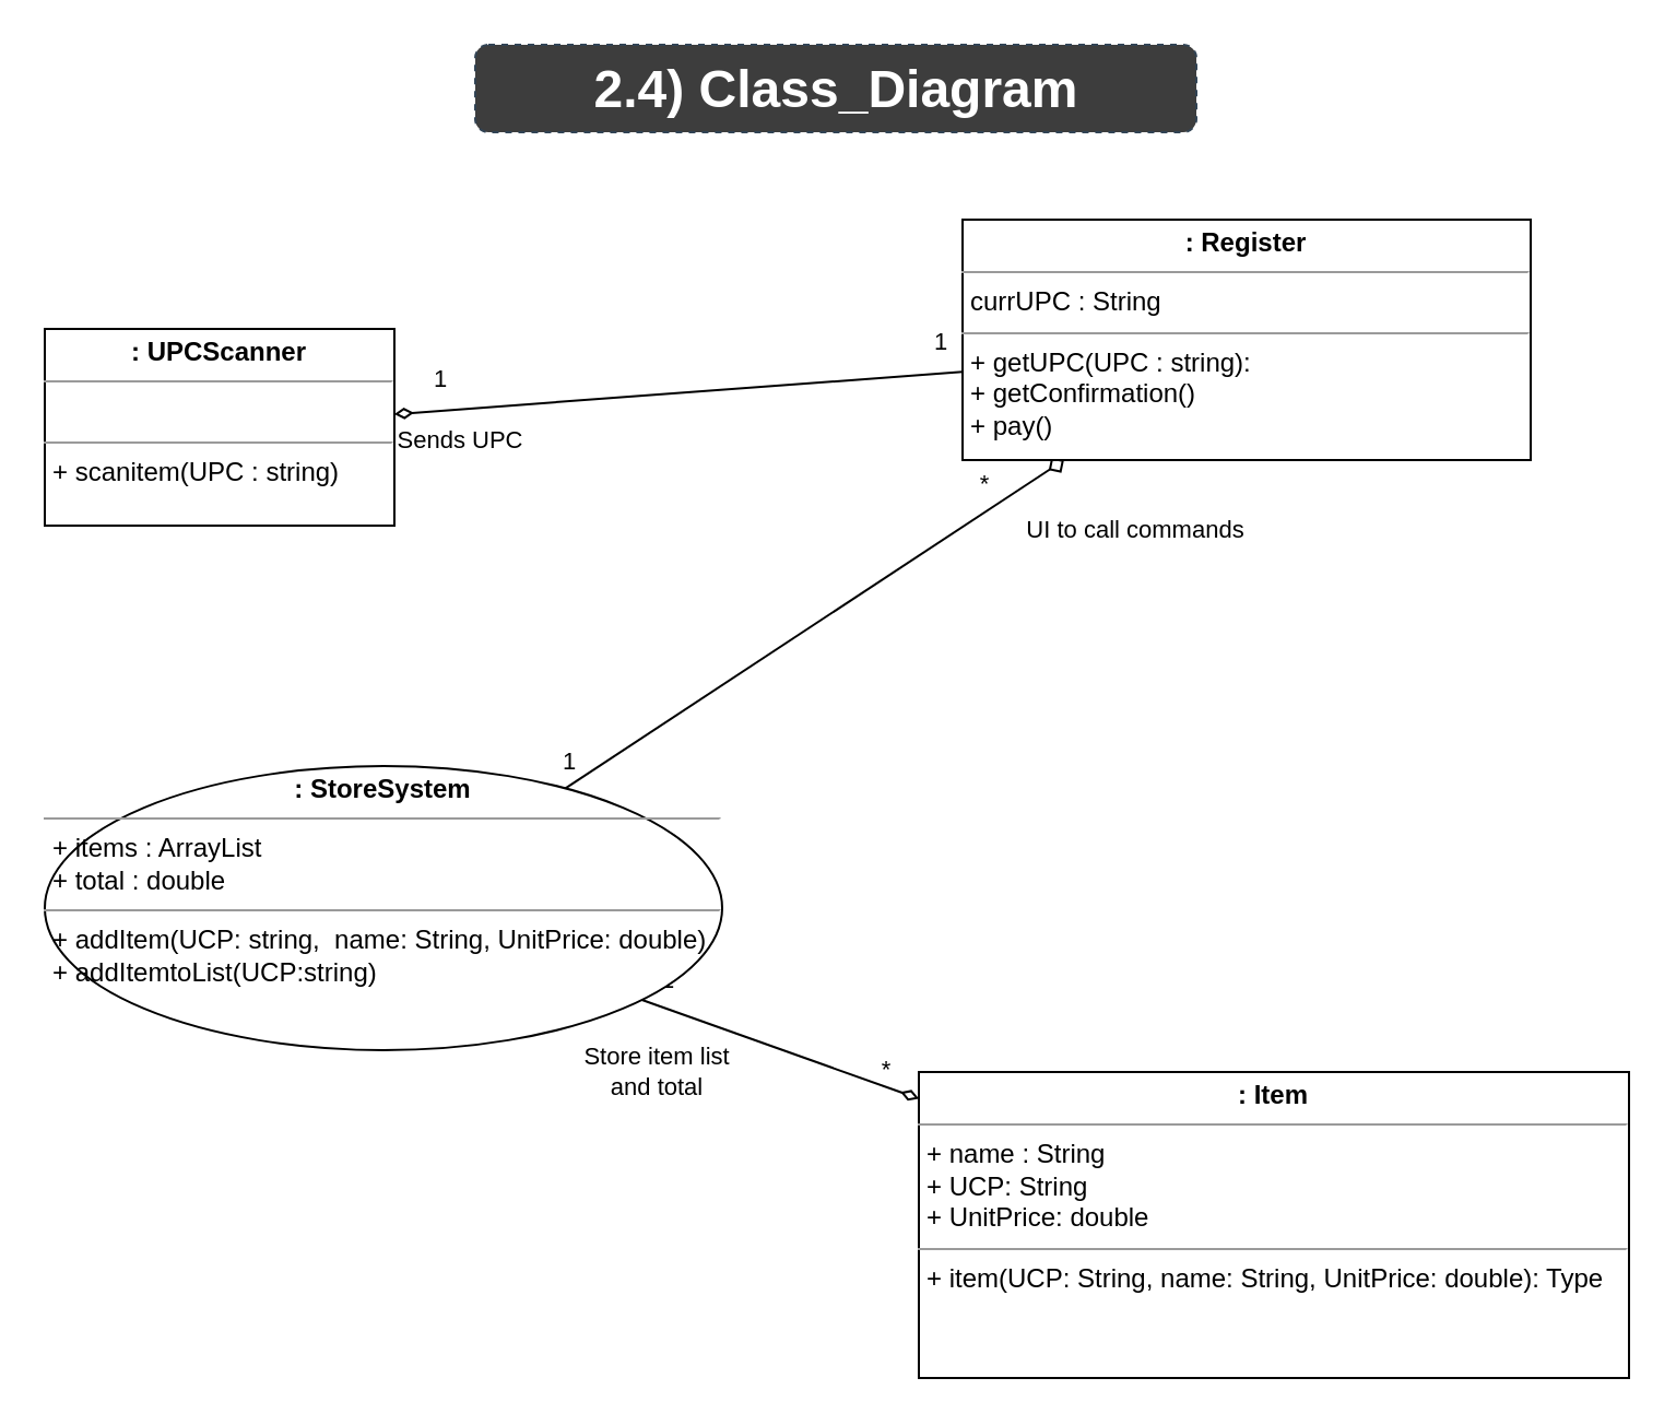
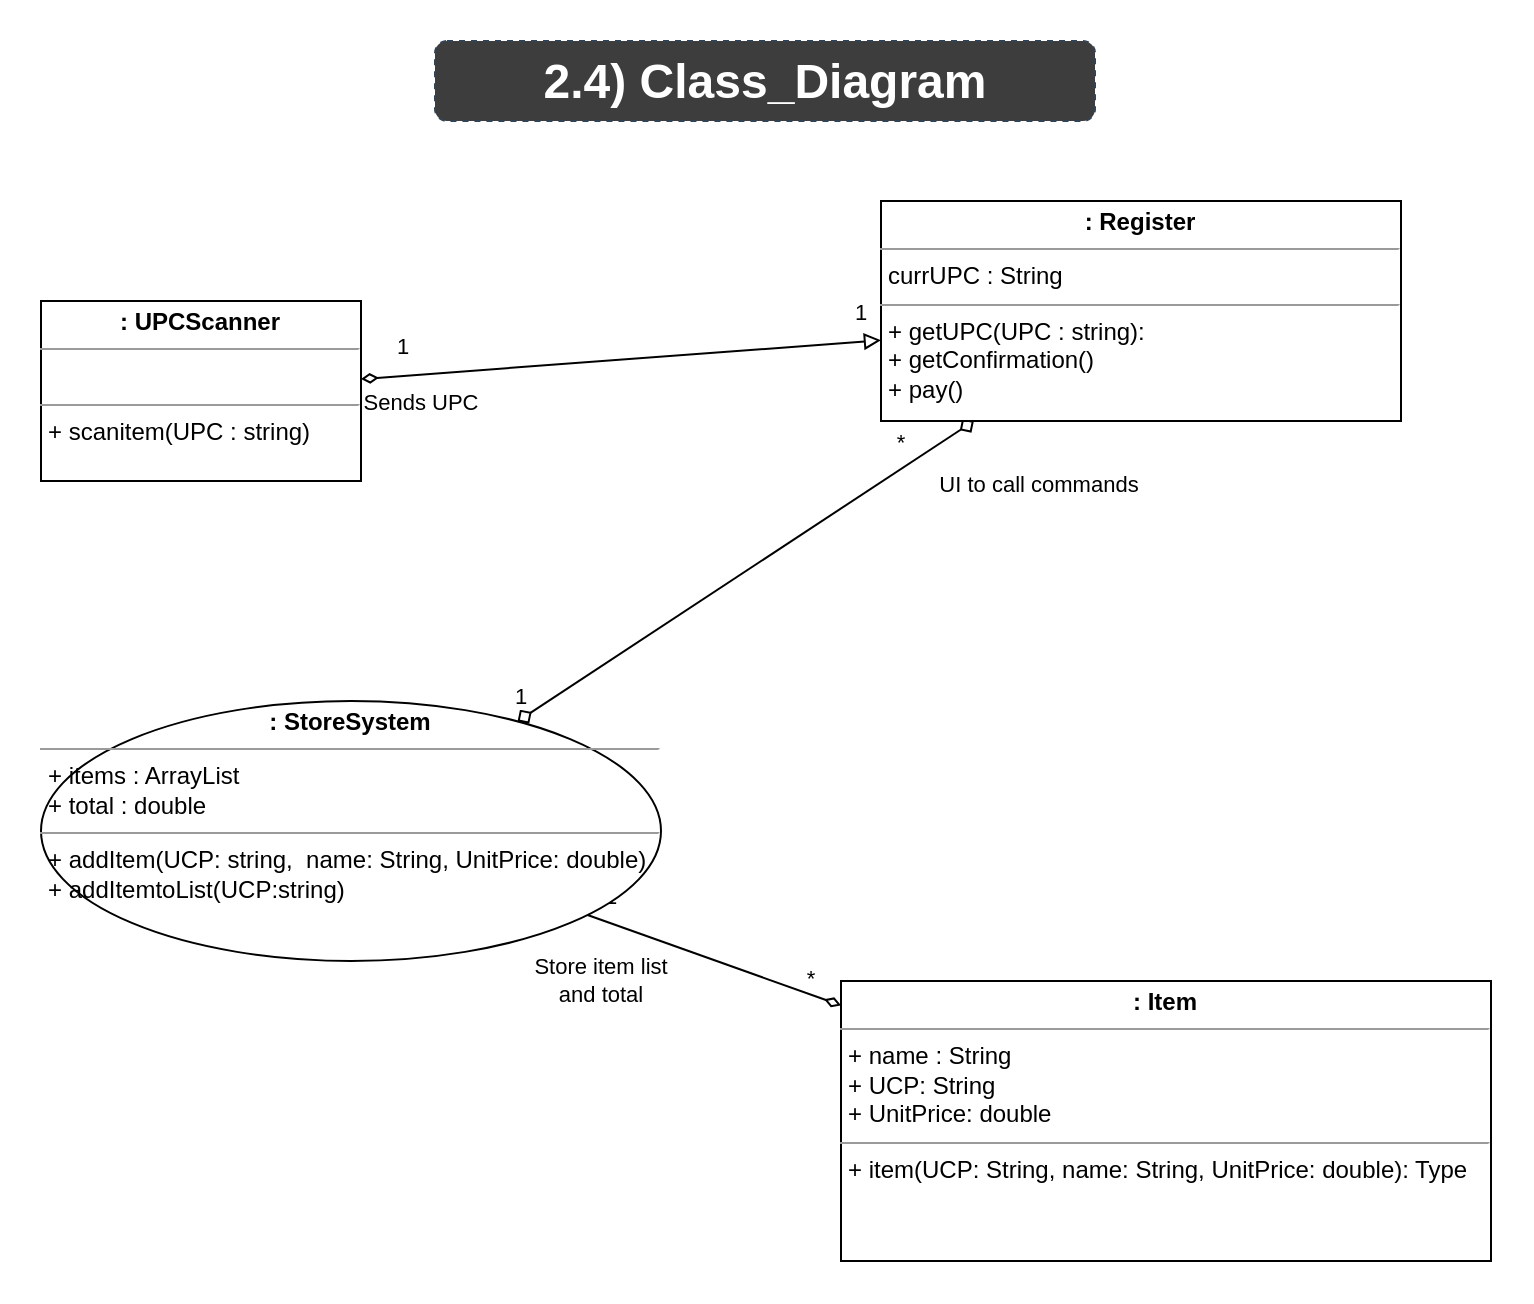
- <mxCell id="2" style="rounded=0;orthogonalLoop=1;jettySize=auto;html=1;entryX=0;entryY=0.633;entryDx=0;entryDy=0;entryPerimeter=0;endArrow=none;endFill=0;startArrow=diamondThin;startFill=0;" parent="1" source="6" target="11" edge="1"><mxGeometry relative="1" as="geometry" /></mxCell>
+ <mxCell id="2" style="rounded=0;orthogonalLoop=1;jettySize=auto;html=1;entryX=0;entryY=0.633;entryDx=0;entryDy=0;entryPerimeter=0;endArrow=block;endFill=0;startArrow=diamondThin;startFill=0;" parent="1" source="6" target="11" edge="1"><mxGeometry relative="1" as="geometry" /></mxCell>
- <mxCell id="7" style="rounded=0;orthogonalLoop=1;jettySize=auto;html=1;endArrow=none;endFill=0;startArrow=diamond;startFill=0;" parent="1" source="11" target="16" edge="1"><mxGeometry relative="1" as="geometry" /></mxCell>
+ <mxCell id="7" style="rounded=0;orthogonalLoop=1;jettySize=auto;html=1;endArrow=diamond;endFill=0;startArrow=diamond;startFill=0;" parent="1" source="11" target="16" edge="1"><mxGeometry relative="1" as="geometry" /></mxCell>
